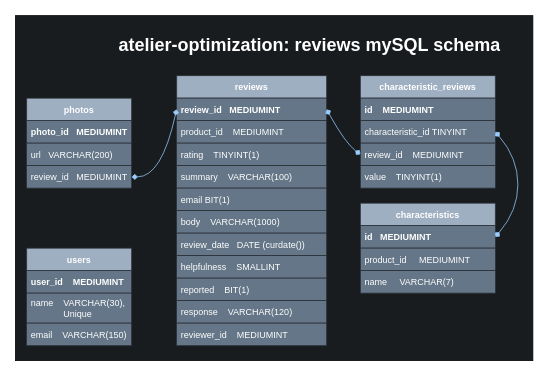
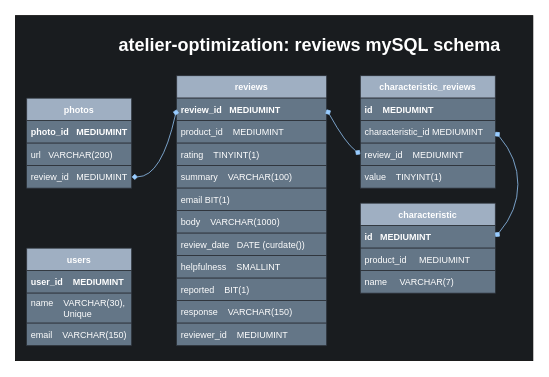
- <mxCell id="30" value="characteristic_id TINYINT   " style="text;align=left;verticalAlign=middle;spacingLeft=4;spacingRight=4;overflow=hidden;points=[[0,0.5],[1,0.5]];portConstraint=eastwest;rotatable=0;fillColor=#647687;strokeColor=#2A2F36;fontColor=#ffffff;" parent="28" vertex="1"><mxGeometry y="60" width="180" height="30" as="geometry" /></mxCell>
+ <mxCell id="30" value="characteristic_id MEDIUMINT   " style="text;align=left;verticalAlign=middle;spacingLeft=4;spacingRight=4;overflow=hidden;points=[[0,0.5],[1,0.5]];portConstraint=eastwest;rotatable=0;fillColor=#647687;strokeColor=#2A2F36;fontColor=#ffffff;" parent="28" vertex="1"><mxGeometry y="60" width="180" height="30" as="geometry" /></mxCell>
- <mxCell id="24" value="characteristics" style="swimlane;fontStyle=1;childLayout=stackLayout;horizontal=1;startSize=30;horizontalStack=0;resizeParent=1;resizeParentMax=0;resizeLast=0;collapsible=1;marginBottom=0;fillColor=#9FAFC2;strokeColor=#2A2F36;fontColor=#ffffff;" parent="1" vertex="1"><mxGeometry x="480" y="270" width="180" height="120" as="geometry" /></mxCell>
+ <mxCell id="24" value="characteristic" style="swimlane;fontStyle=1;childLayout=stackLayout;horizontal=1;startSize=30;horizontalStack=0;resizeParent=1;resizeParentMax=0;resizeLast=0;collapsible=1;marginBottom=0;fillColor=#9FAFC2;strokeColor=#2A2F36;fontColor=#ffffff;" parent="1" vertex="1"><mxGeometry x="480" y="270" width="180" height="120" as="geometry" /></mxCell>
- <mxCell id="17" value="response    VARCHAR(120)" style="text;align=left;verticalAlign=middle;spacingLeft=4;spacingRight=4;overflow=hidden;points=[[0,0.5],[1,0.5]];portConstraint=eastwest;rotatable=0;fillColor=#647687;strokeColor=#2A2F36;fontColor=#ffffff;" parent="7" vertex="1"><mxGeometry y="300" width="200" height="30" as="geometry" /></mxCell>
+ <mxCell id="17" value="response    VARCHAR(150)" style="text;align=left;verticalAlign=middle;spacingLeft=4;spacingRight=4;overflow=hidden;points=[[0,0.5],[1,0.5]];portConstraint=eastwest;rotatable=0;fillColor=#647687;strokeColor=#2A2F36;fontColor=#ffffff;" parent="7" vertex="1"><mxGeometry y="300" width="200" height="30" as="geometry" /></mxCell>
